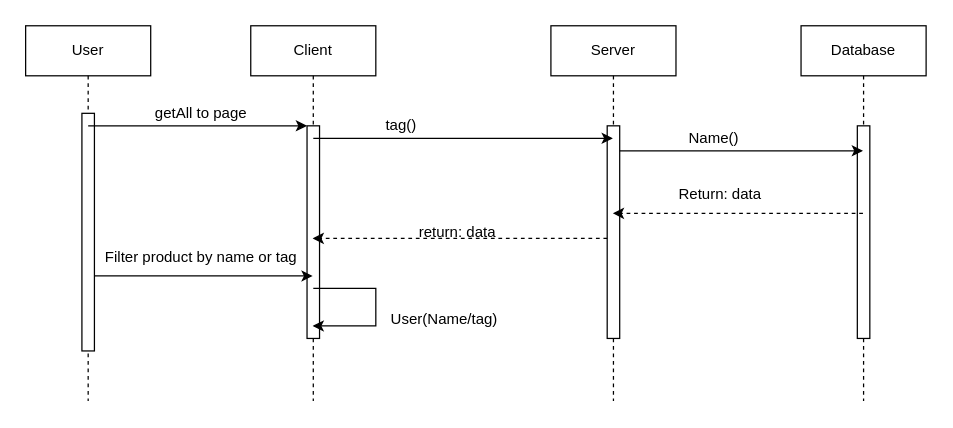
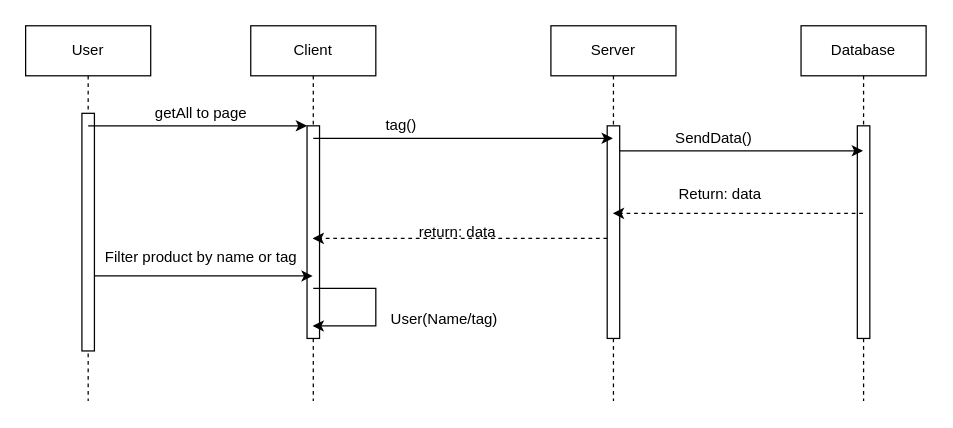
- <mxCell id="15" value="Name()" style="text;html=1;align=center;verticalAlign=middle;resizable=0;points=[];autosize=1;strokeColor=none;fillColor=none;" vertex="1" parent="1"><mxGeometry x="530" y="95" width="80" height="30" as="geometry" /></mxCell>
+ <mxCell id="15" value="SendData()" style="text;html=1;align=center;verticalAlign=middle;resizable=0;points=[];autosize=1;strokeColor=none;fillColor=none;" vertex="1" parent="1"><mxGeometry x="530" y="95" width="80" height="30" as="geometry" /></mxCell>
